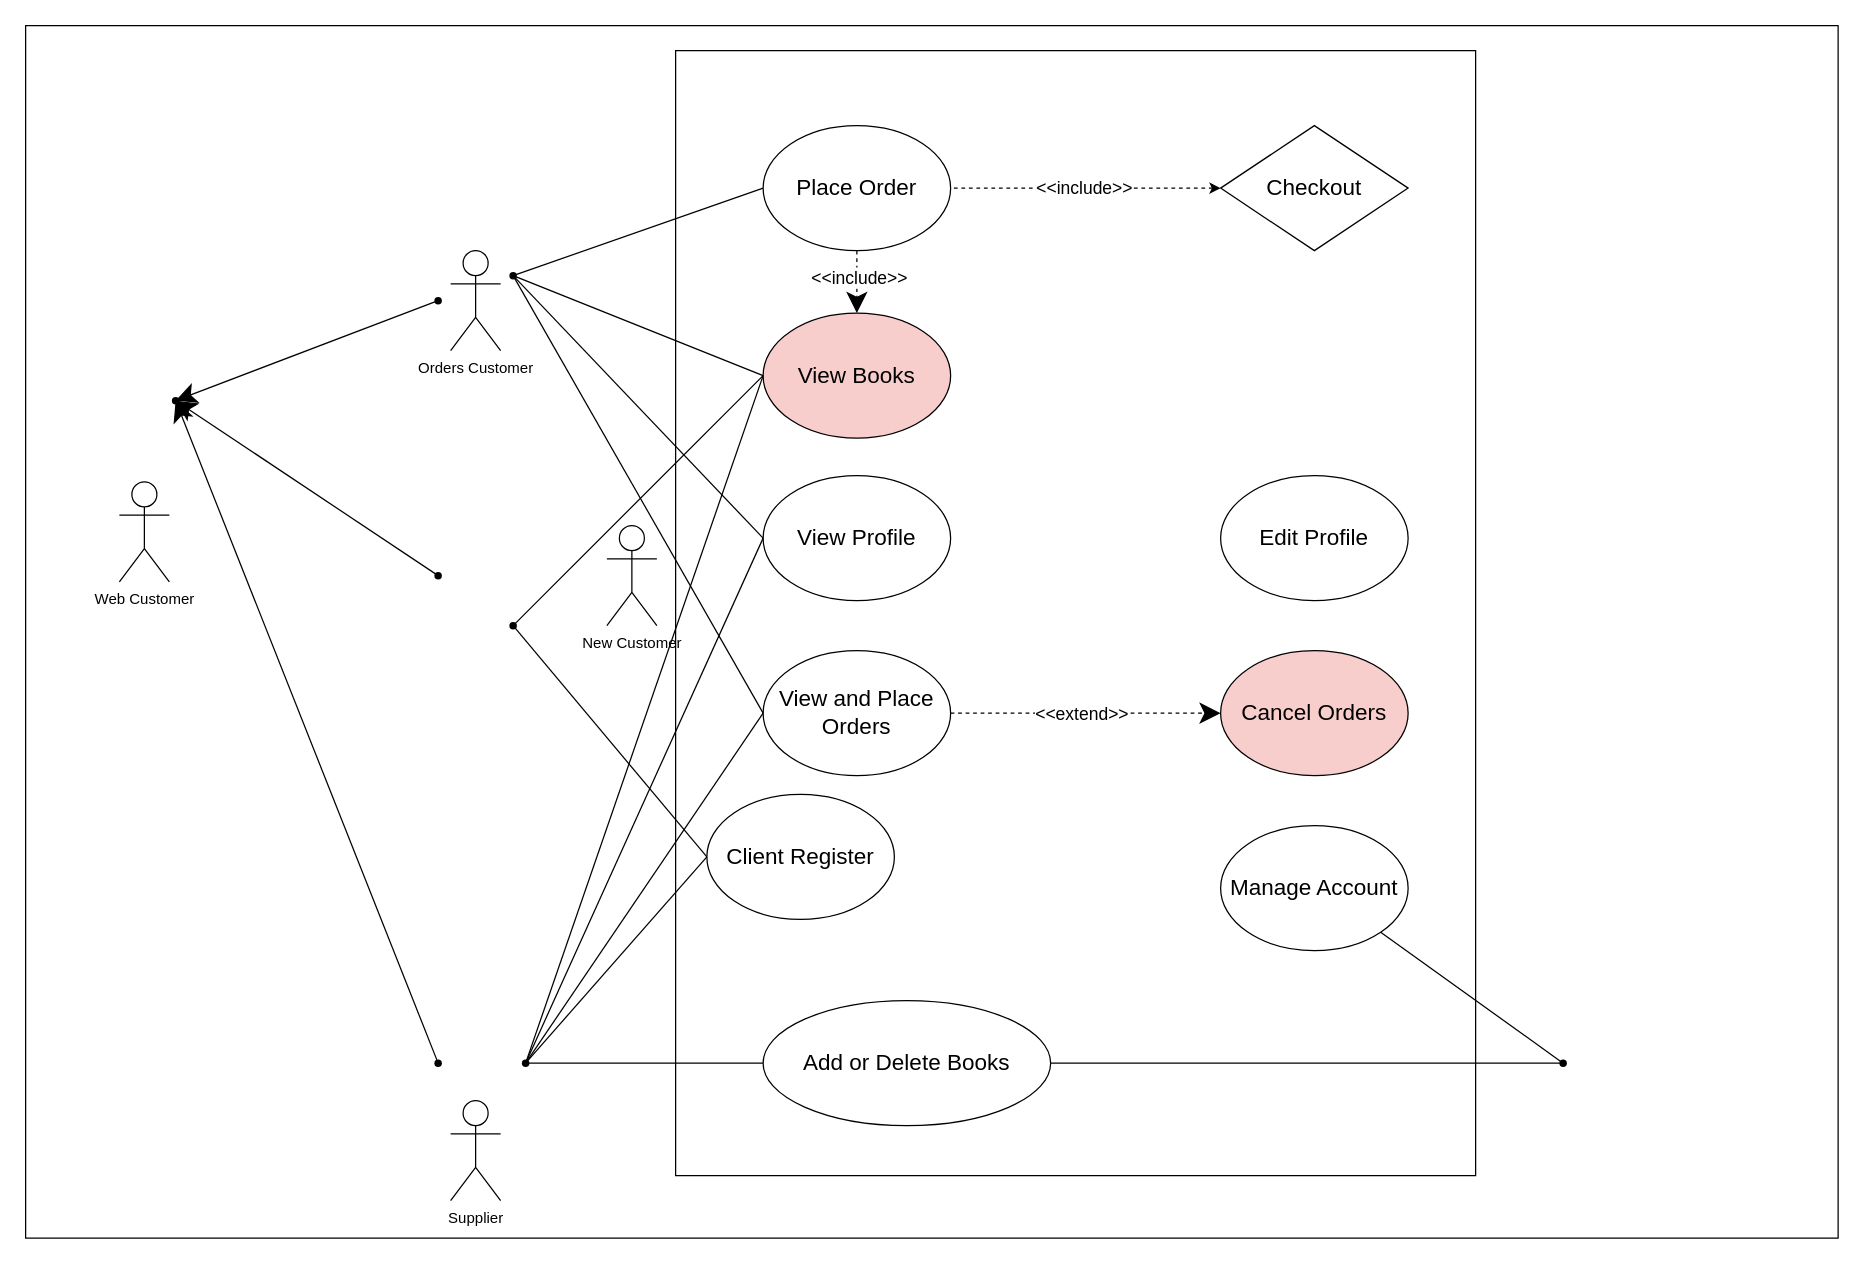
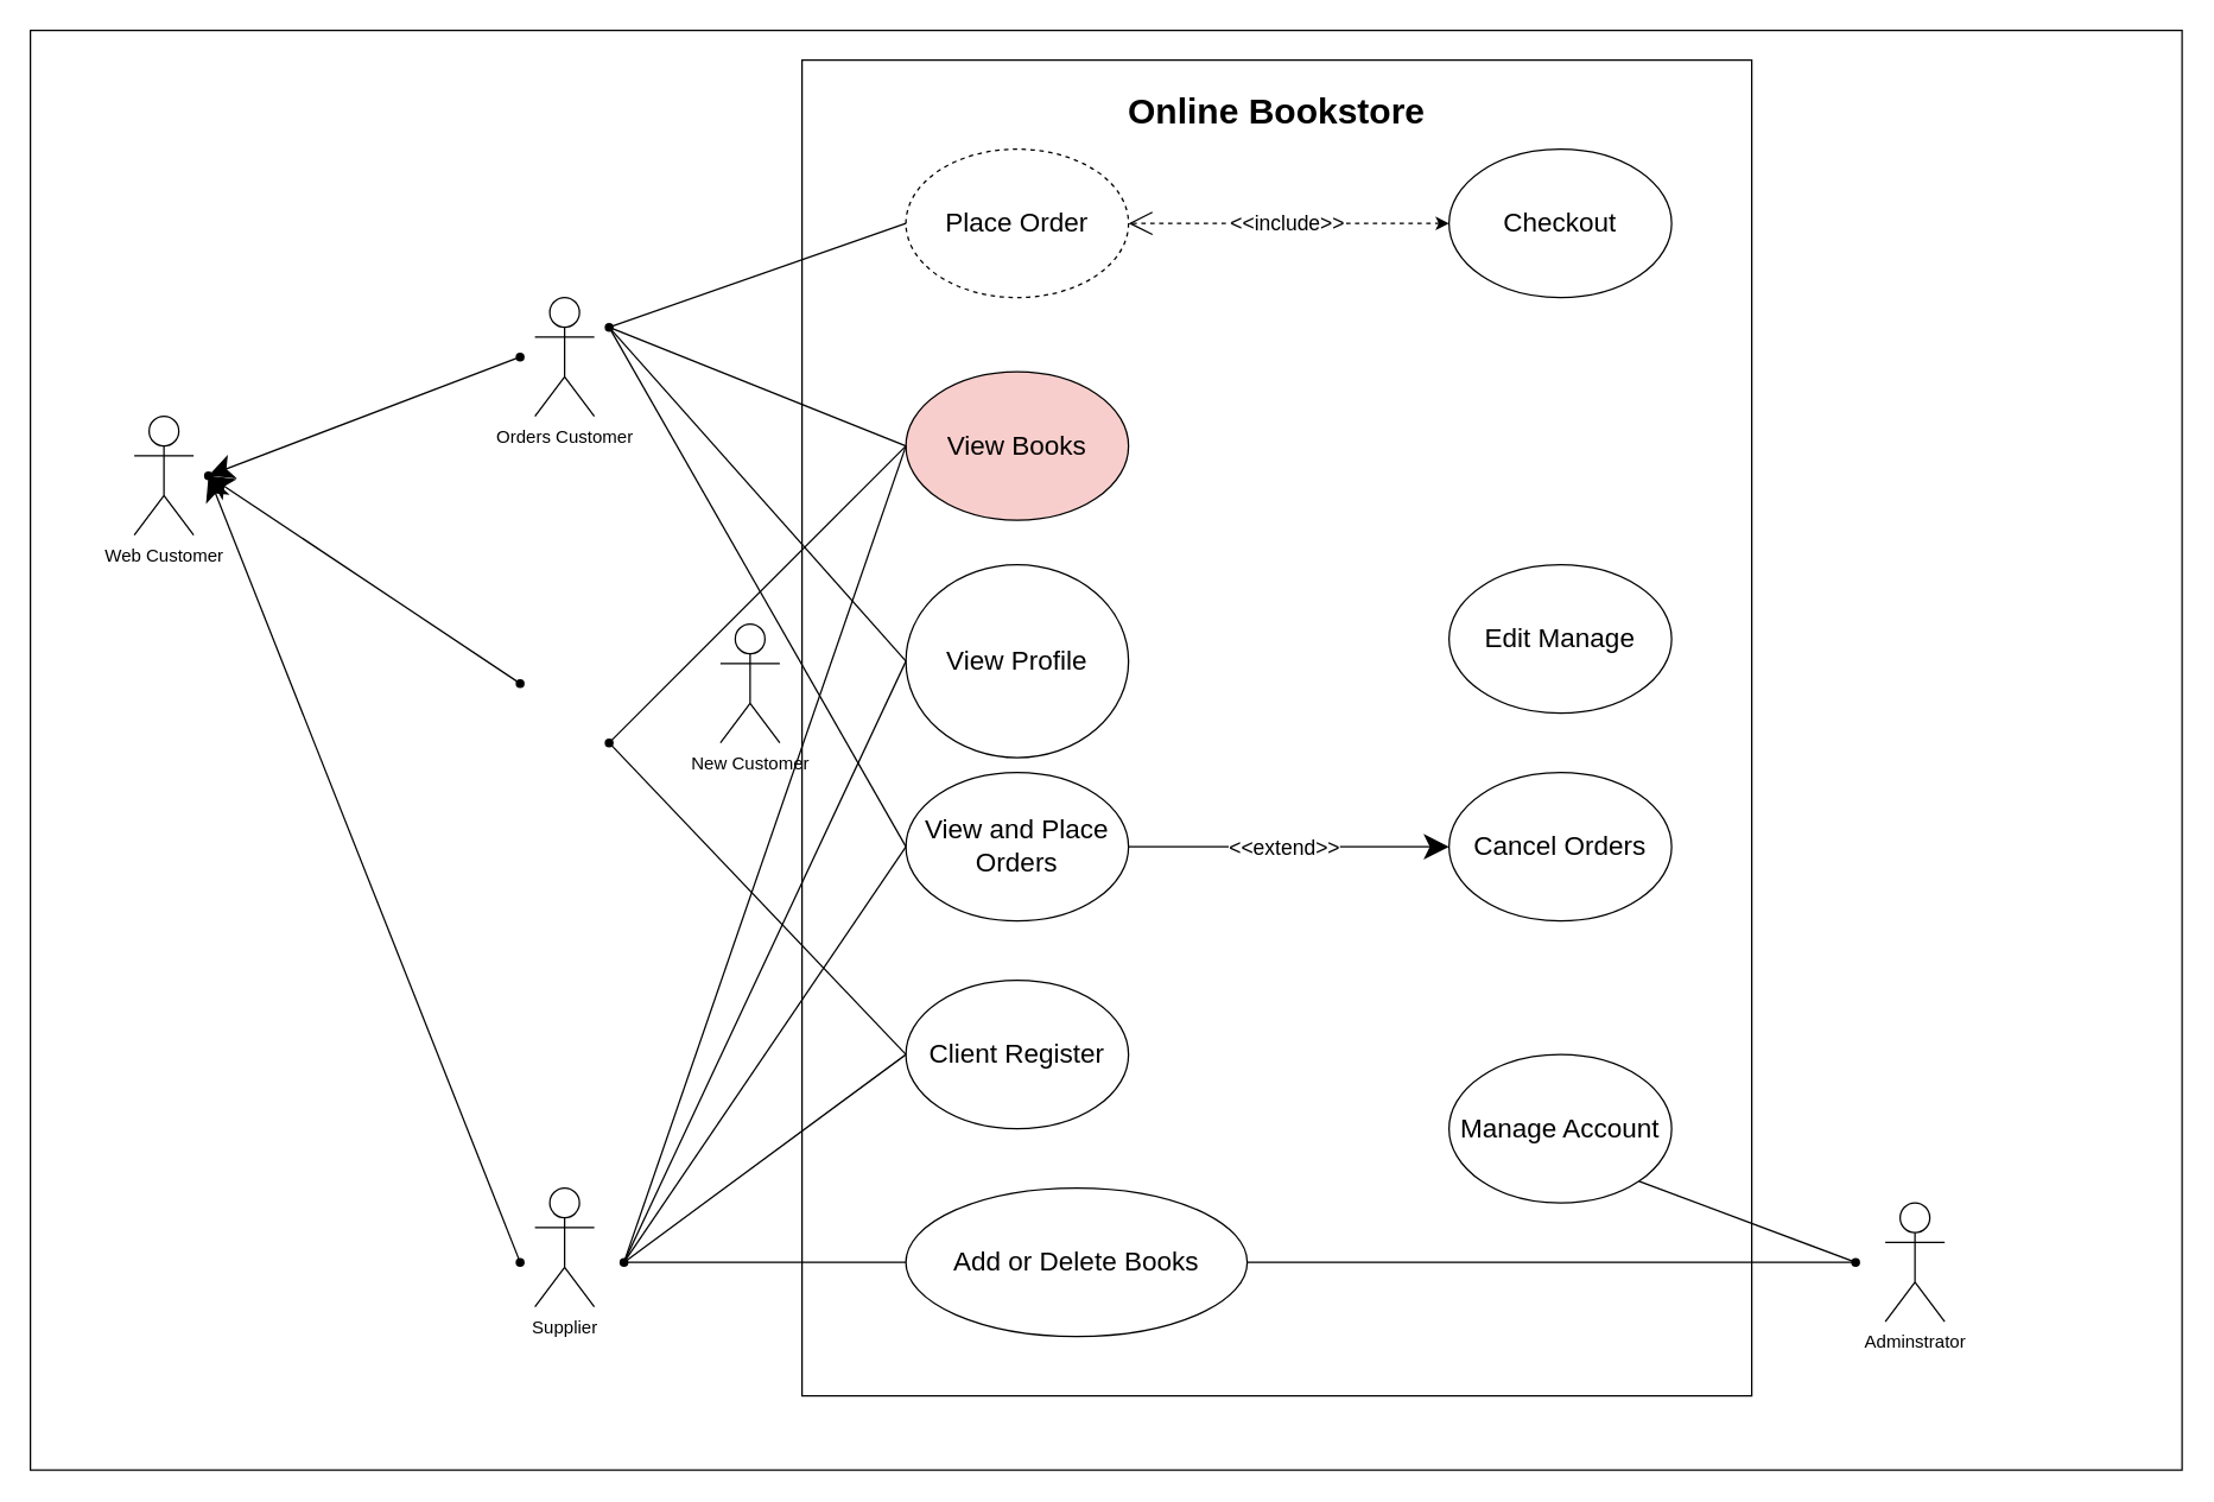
+ <mxCell id="47" value="&lt;b&gt;&lt;font style=&quot;font-size: 24px;&quot;&gt;Online Bookstore&lt;/font&gt;&lt;/b&gt;" style="text;html=1;strokeColor=none;fillColor=none;align=center;verticalAlign=middle;whiteSpace=wrap;rounded=0;" parent="1" vertex="1"><mxGeometry x="730" y="60" width="260" height="30" as="geometry" /></mxCell>
- <mxCell id="11" value="Place Order" style="ellipse;whiteSpace=wrap;html=1;aspect=fixed;fontSize=18;" parent="1" vertex="1"><mxGeometry x="610" y="100" width="150" height="100.01" as="geometry" /></mxCell>
+ <mxCell id="11" value="Place Order" style="ellipse;whiteSpace=wrap;html=1;aspect=fixed;fontSize=18;dashed=1;" parent="1" vertex="1"><mxGeometry x="610" y="100" width="150" height="100.01" as="geometry" /></mxCell>
- <mxCell id="22" value="" style="endArrow=none;dashed=1;html=1;rounded=0;entryX=1;entryY=0.5;entryDx=0;entryDy=0;exitX=0;exitY=0.5;exitDx=0;exitDy=0;startArrow=classic;startFill=1;fontSize=20;strokeWidth=1;endSize=14;" parent="1" source="19" target="11" edge="1"><mxGeometry width="50" height="50" relative="1" as="geometry"><mxPoint x="630" y="460" as="sourcePoint" /><mxPoint x="950" y="210.005" as="targetPoint" /></mxGeometry></mxCell>
+ <mxCell id="22" value="" style="endArrow=open;dashed=1;html=1;rounded=0;entryX=1;entryY=0.5;entryDx=0;entryDy=0;exitX=0;exitY=0.5;exitDx=0;exitDy=0;startArrow=classic;startFill=1;fontSize=20;strokeWidth=1;endSize=14;" parent="1" source="19" target="11" edge="1"><mxGeometry width="50" height="50" relative="1" as="geometry"><mxPoint x="630" y="460" as="sourcePoint" /><mxPoint x="950" y="210.005" as="targetPoint" /></mxGeometry></mxCell>
- <mxCell id="19" value="Checkout" style="rhombus;whiteSpace=wrap;html=1;aspect=fixed;fontSize=18;" parent="1" vertex="1"><mxGeometry x="976" y="100" width="150" height="100.01" as="geometry" /></mxCell>
+ <mxCell id="19" value="Checkout" style="ellipse;whiteSpace=wrap;html=1;aspect=fixed;fontSize=18;" parent="1" vertex="1"><mxGeometry x="976" y="100" width="150" height="100.01" as="geometry" /></mxCell>
- <mxCell id="24" value="" style="endArrow=classic;dashed=1;html=1;rounded=0;entryX=0.5;entryY=0;entryDx=0;entryDy=0;endFill=1;exitX=0.5;exitY=1;exitDx=0;exitDy=0;fontSize=20;startSize=6;endSize=14;" parent="1" source="11" target="10" edge="1"><mxGeometry width="50" height="50" relative="1" as="geometry"><mxPoint x="660" y="230" as="sourcePoint" /><mxPoint x="490" y="410" as="targetPoint" /></mxGeometry></mxCell>
- <mxCell id="25" value="&lt;font style=&quot;font-size: 14px;&quot;&gt;&amp;lt;&amp;lt;include&amp;gt;&amp;gt;&lt;/font&gt;" style="edgeLabel;html=1;align=center;verticalAlign=middle;resizable=0;points=[];" parent="24" vertex="1" connectable="0"><mxGeometry x="-0.159" y="1" relative="1" as="geometry"><mxPoint as="offset" /></mxGeometry></mxCell>
- <mxCell id="16" value="Web Customer&lt;br&gt;" style="shape=umlActor;verticalLabelPosition=bottom;verticalAlign=top;html=1;outlineConnect=0;aspect=fixed;" parent="1" vertex="1"><mxGeometry x="95" y="385" width="40" height="80" as="geometry" /></mxCell>
+ <mxCell id="16" value="Web Customer&lt;br&gt;" style="shape=umlActor;verticalLabelPosition=bottom;verticalAlign=top;html=1;outlineConnect=0;aspect=fixed;" parent="1" vertex="1"><mxGeometry x="90" y="280" width="40" height="80" as="geometry" /></mxCell>
- <mxCell id="6" value="View Profile" style="ellipse;whiteSpace=wrap;html=1;aspect=fixed;fontSize=18;" parent="1" vertex="1"><mxGeometry x="610" y="380" width="150" height="100.01" as="geometry" /></mxCell>
+ <mxCell id="6" value="View Profile" style="ellipse;whiteSpace=wrap;html=1;aspect=fixed;fontSize=18;" parent="1" vertex="1"><mxGeometry x="610" y="380" width="150" height="130" as="geometry" /></mxCell>
- <mxCell id="13" value="Edit Profile" style="ellipse;whiteSpace=wrap;html=1;aspect=fixed;fontSize=18;" parent="1" vertex="1"><mxGeometry x="976" y="380" width="150" height="100.01" as="geometry" /></mxCell>
+ <mxCell id="13" value="Edit Manage" style="ellipse;whiteSpace=wrap;html=1;aspect=fixed;fontSize=18;" parent="1" vertex="1"><mxGeometry x="976" y="380" width="150" height="100.01" as="geometry" /></mxCell>
- <mxCell id="7" value="" style="edgeStyle=orthogonalEdgeStyle;rounded=0;orthogonalLoop=1;jettySize=auto;html=1;dashed=1;endArrow=classic;endFill=1;fontSize=20;exitX=1;exitY=0.5;exitDx=0;exitDy=0;endSize=14;" parent="1" source="9" target="14" edge="1"><mxGeometry relative="1" as="geometry"><mxPoint x="950" y="550" as="sourcePoint" /></mxGeometry></mxCell>
+ <mxCell id="7" value="" style="edgeStyle=orthogonalEdgeStyle;rounded=0;orthogonalLoop=1;jettySize=auto;html=1;dashed=0;endArrow=classic;endFill=1;fontSize=20;exitX=1;exitY=0.5;exitDx=0;exitDy=0;endSize=14;" parent="1" source="9" target="14" edge="1"><mxGeometry relative="1" as="geometry"><mxPoint x="950" y="550" as="sourcePoint" /></mxGeometry></mxCell>
- <mxCell id="14" value="Cancel Orders" style="ellipse;whiteSpace=wrap;html=1;aspect=fixed;fontSize=18;fillColor=#f8cecc;" parent="1" vertex="1"><mxGeometry x="976" y="520" width="150" height="100.01" as="geometry" /></mxCell>
+ <mxCell id="14" value="Cancel Orders" style="ellipse;whiteSpace=wrap;html=1;aspect=fixed;fontSize=18;" parent="1" vertex="1"><mxGeometry x="976" y="520" width="150" height="100.01" as="geometry" /></mxCell>
- <mxCell id="12" value="Client Register" style="ellipse;whiteSpace=wrap;html=1;aspect=fixed;fontSize=18;" parent="1" vertex="1"><mxGeometry x="565" y="635" width="150" height="100.01" as="geometry" /></mxCell>
+ <mxCell id="12" value="Client Register" style="ellipse;whiteSpace=wrap;html=1;aspect=fixed;fontSize=18;" parent="1" vertex="1"><mxGeometry x="610" y="660" width="150" height="100.01" as="geometry" /></mxCell>
- <mxCell id="31" value="Manage Account" style="ellipse;whiteSpace=wrap;html=1;aspect=fixed;fontSize=18;" parent="1" vertex="1"><mxGeometry x="976" y="660" width="150" height="100.01" as="geometry" /></mxCell>
+ <mxCell id="31" value="Manage Account" style="ellipse;whiteSpace=wrap;html=1;aspect=fixed;fontSize=18;" parent="1" vertex="1"><mxGeometry x="976" y="710" width="150" height="100.01" as="geometry" /></mxCell>
+ <mxCell id="5" value="Adminstrator" style="shape=umlActor;verticalLabelPosition=bottom;verticalAlign=top;html=1;outlineConnect=0;aspect=fixed;" parent="1" vertex="1"><mxGeometry x="1270" y="810" width="40" height="80" as="geometry" /></mxCell>
- <mxCell id="30" value="Supplier" style="shape=umlActor;verticalLabelPosition=bottom;verticalAlign=top;html=1;outlineConnect=0;aspect=fixed;" parent="1" vertex="1"><mxGeometry x="360" y="880" width="40" height="80" as="geometry" /></mxCell>
+ <mxCell id="30" value="Supplier" style="shape=umlActor;verticalLabelPosition=bottom;verticalAlign=top;html=1;outlineConnect=0;aspect=fixed;" parent="1" vertex="1"><mxGeometry x="360" y="800" width="40" height="80" as="geometry" /></mxCell>
